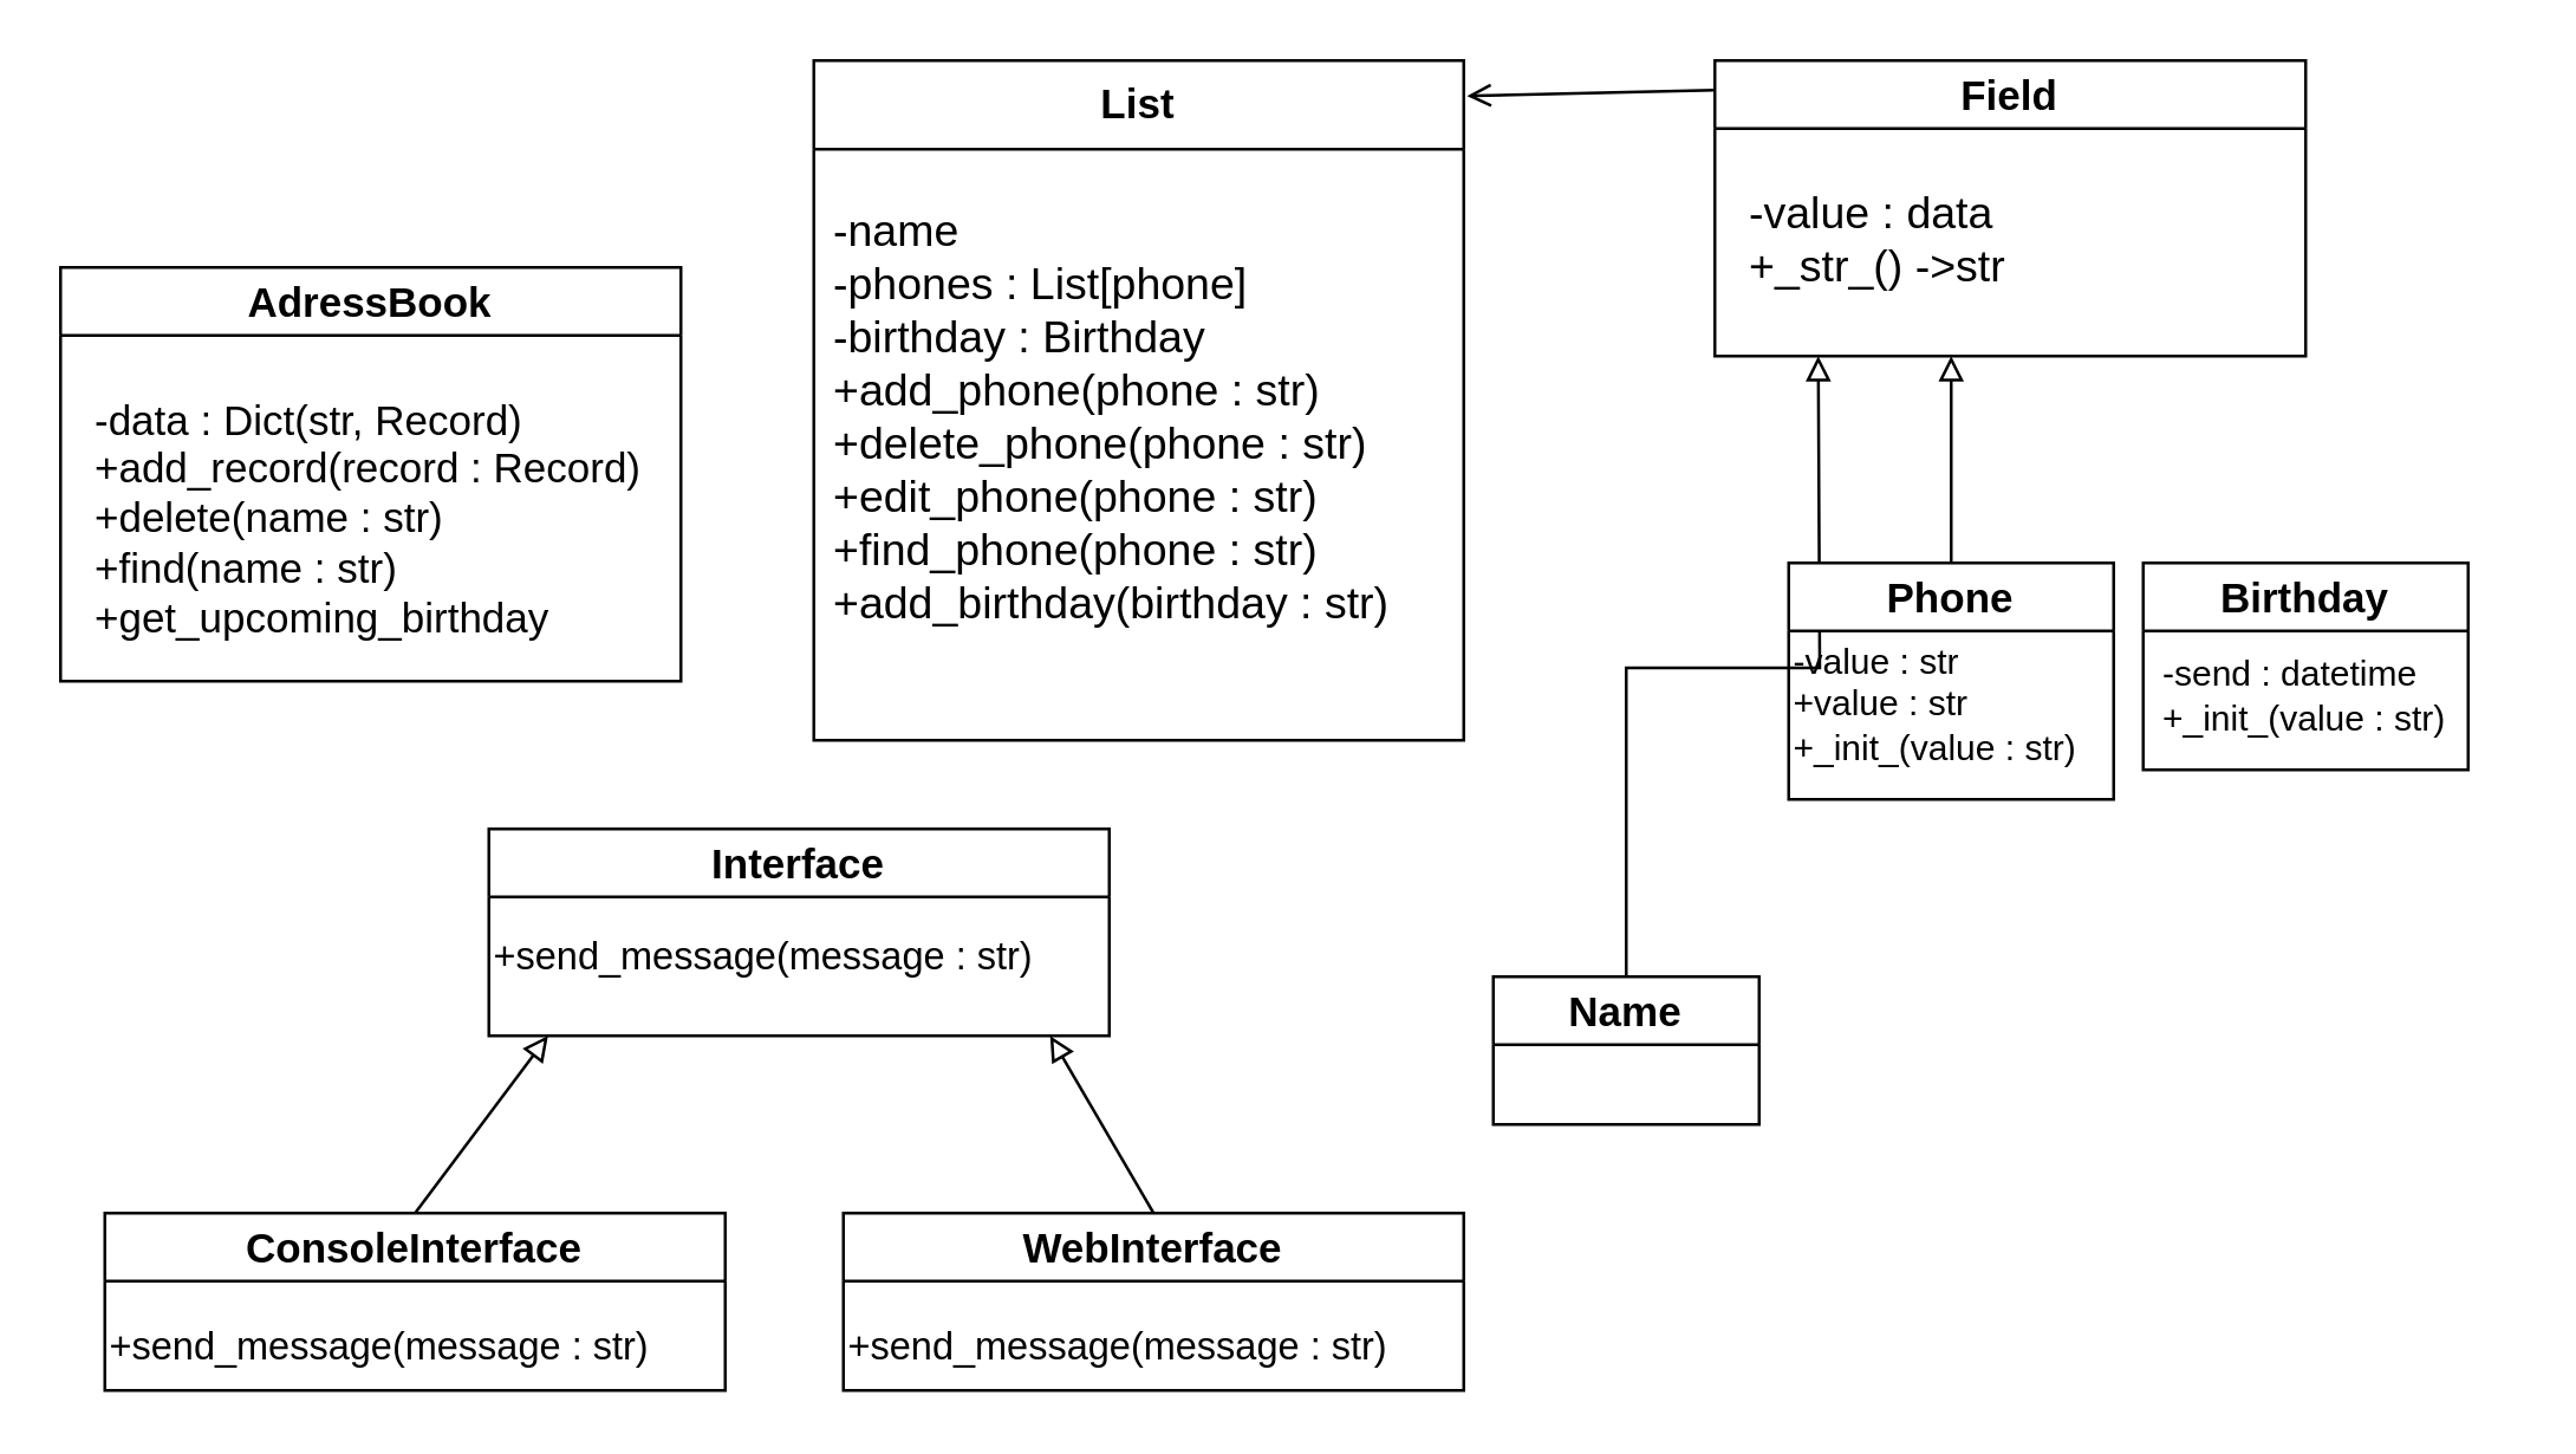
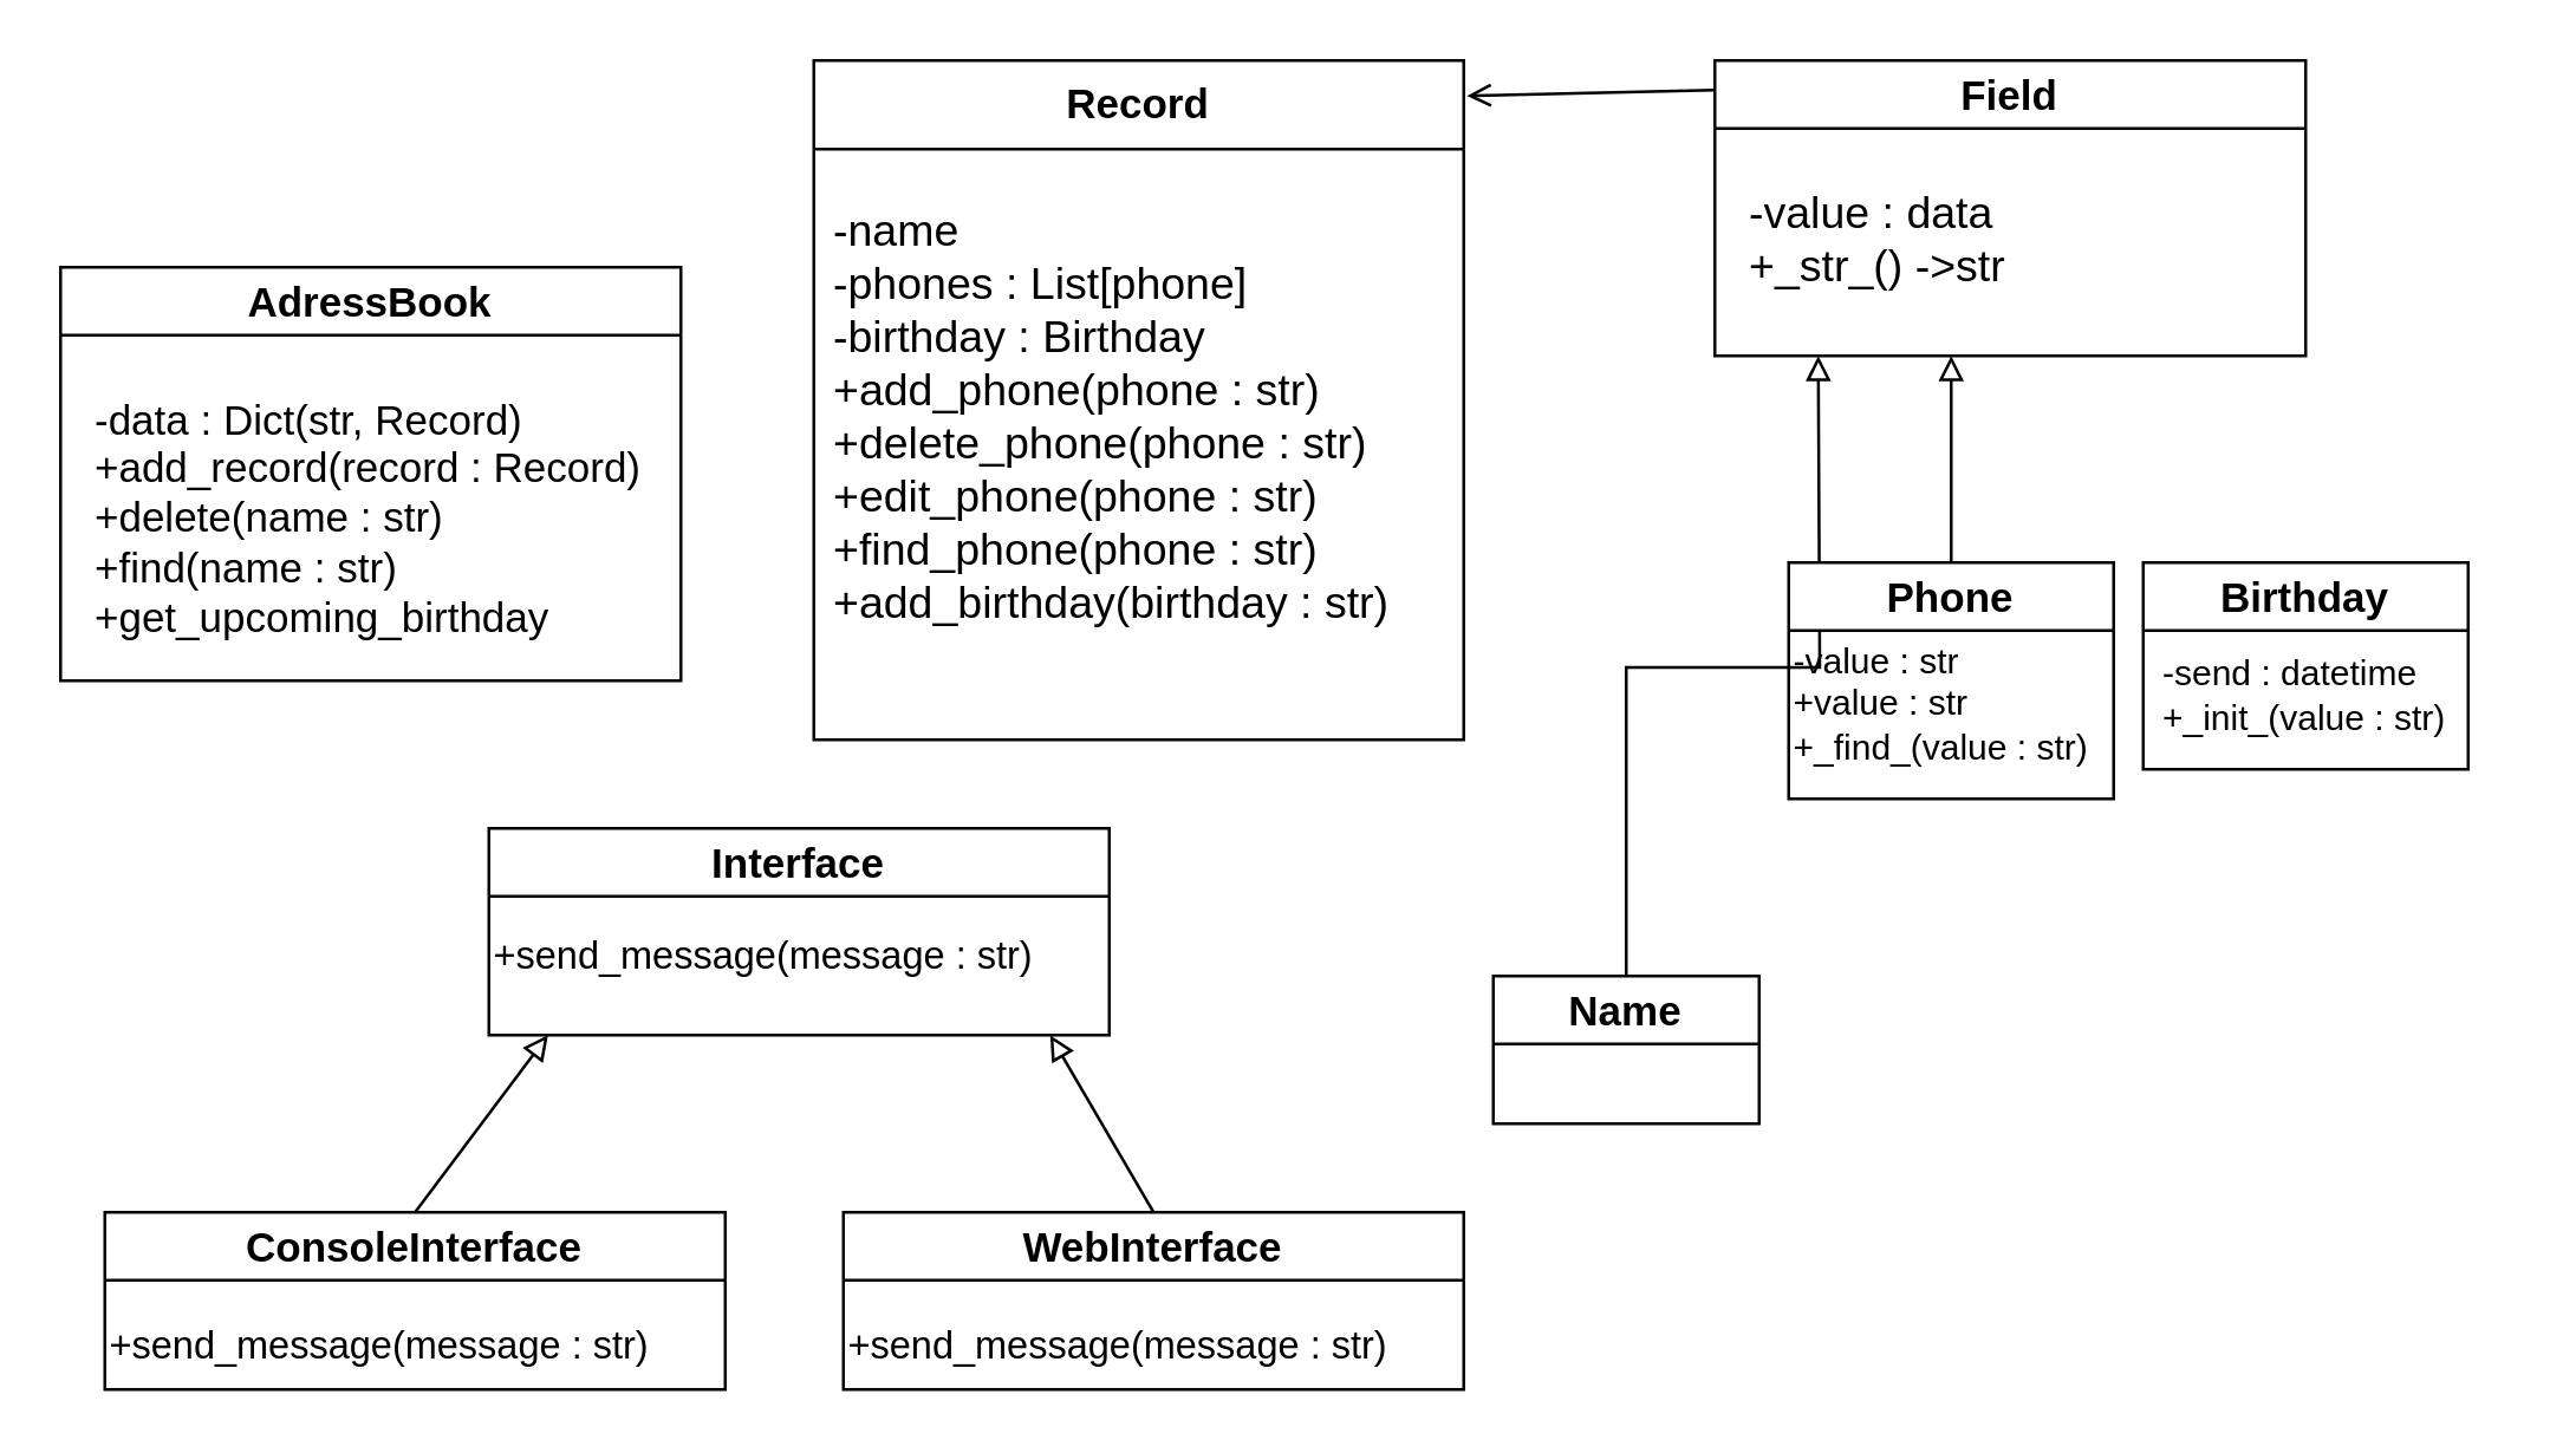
- <mxCell id="4" value="&lt;font style=&quot;font-size: 14px;&quot;&gt;List&lt;/font&gt;" style="swimlane;whiteSpace=wrap;html=1;startSize=30;" vertex="1" parent="1"><mxGeometry x="275" y="20" width="220" height="230" as="geometry" /></mxCell>
+ <mxCell id="4" value="&lt;font style=&quot;font-size: 14px;&quot;&gt;Record&lt;/font&gt;" style="swimlane;whiteSpace=wrap;html=1;startSize=30;" vertex="1" parent="1"><mxGeometry x="275" y="20" width="220" height="230" as="geometry" /></mxCell>
- <mxCell id="20" value="-value : str&lt;div&gt;+value : str&lt;/div&gt;&lt;div&gt;+_init_(value : str)&lt;br&gt;&lt;div&gt;&lt;br&gt;&lt;/div&gt;&lt;/div&gt;" style="text;html=1;align=left;verticalAlign=middle;resizable=0;points=[];autosize=1;strokeColor=none;fillColor=none;" vertex="1" parent="19"><mxGeometry y="20" width="120" height="70" as="geometry" /></mxCell>
+ <mxCell id="20" value="-value : str&lt;div&gt;+value : str&lt;/div&gt;&lt;div&gt;+_find_(value : str)&lt;br&gt;&lt;div&gt;&lt;br&gt;&lt;/div&gt;&lt;/div&gt;" style="text;html=1;align=left;verticalAlign=middle;resizable=0;points=[];autosize=1;strokeColor=none;fillColor=none;" vertex="1" parent="19"><mxGeometry y="20" width="120" height="70" as="geometry" /></mxCell>
